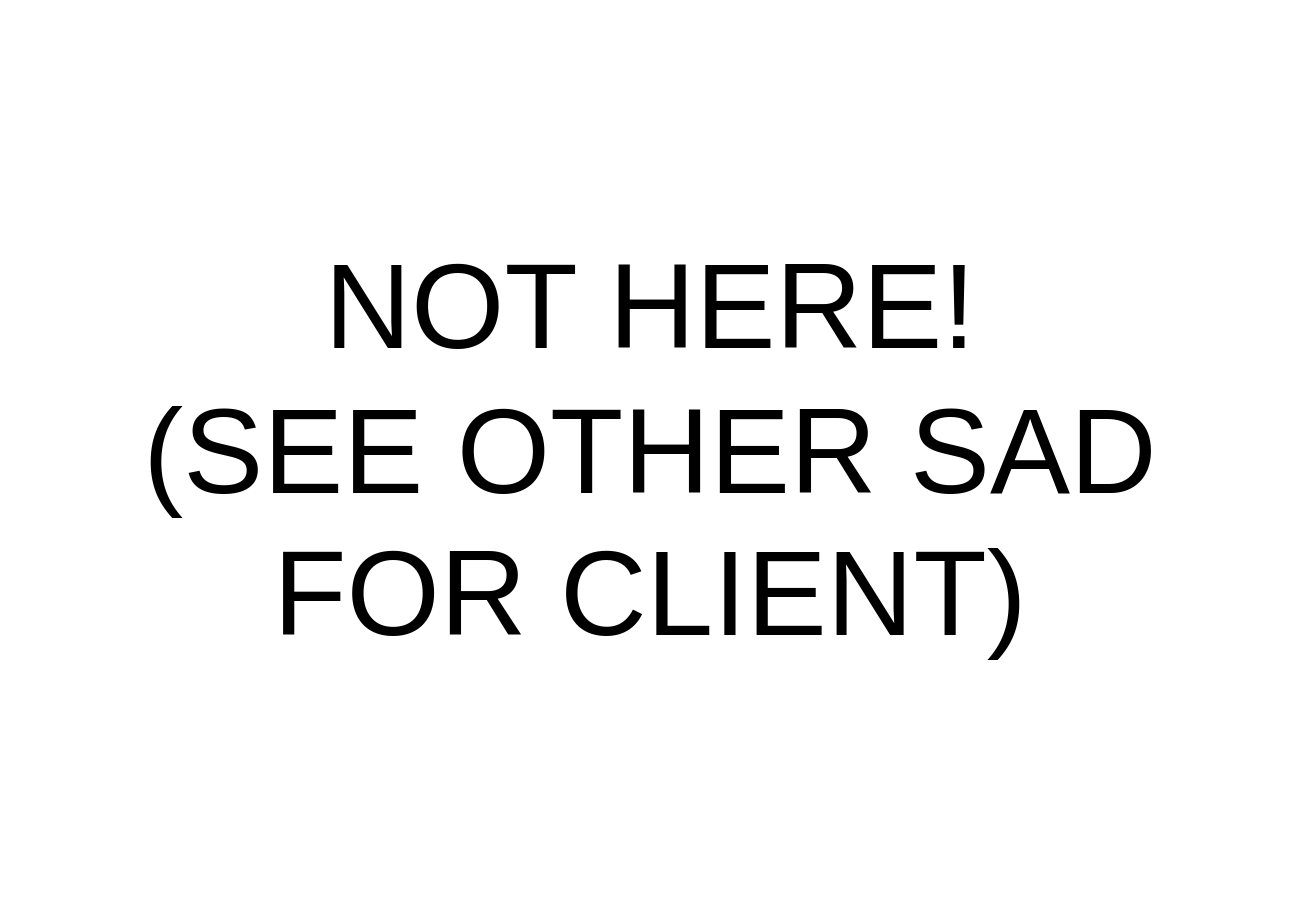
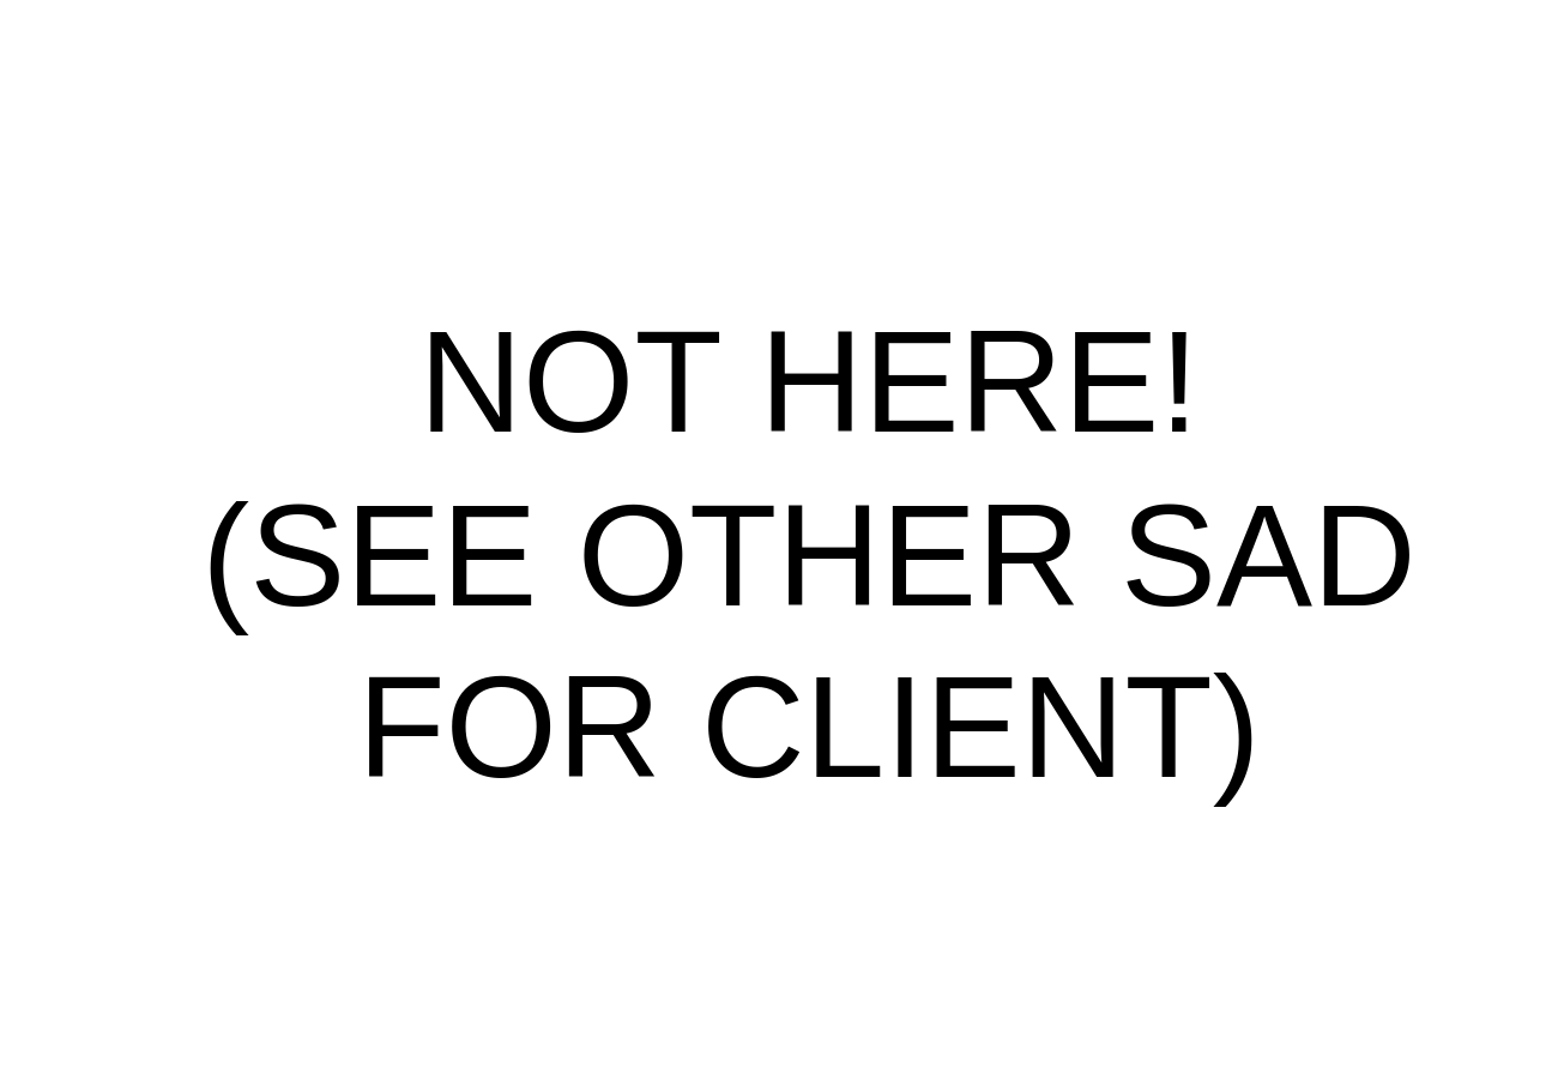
- <mxCell id="2" value="NOT HERE!&lt;br&gt;(SEE OTHER SAD FOR CLIENT)" style="text;html=1;strokeColor=none;fillColor=none;align=center;verticalAlign=middle;whiteSpace=wrap;rounded=0;fontSize=48;opacity=30;" vertex="1" parent="1"><mxGeometry x="20" y="20" width="480" height="320" as="geometry" /></mxCell>
+ <mxCell id="2" value="NOT HERE!&lt;br&gt;(SEE OTHER SAD FOR CLIENT)" style="text;html=1;strokeColor=none;fillColor=none;align=center;verticalAlign=middle;whiteSpace=wrap;rounded=0;fontSize=48;opacity=30;" vertex="1" parent="1"><mxGeometry x="30" y="25" width="480" height="320" as="geometry" /></mxCell>
